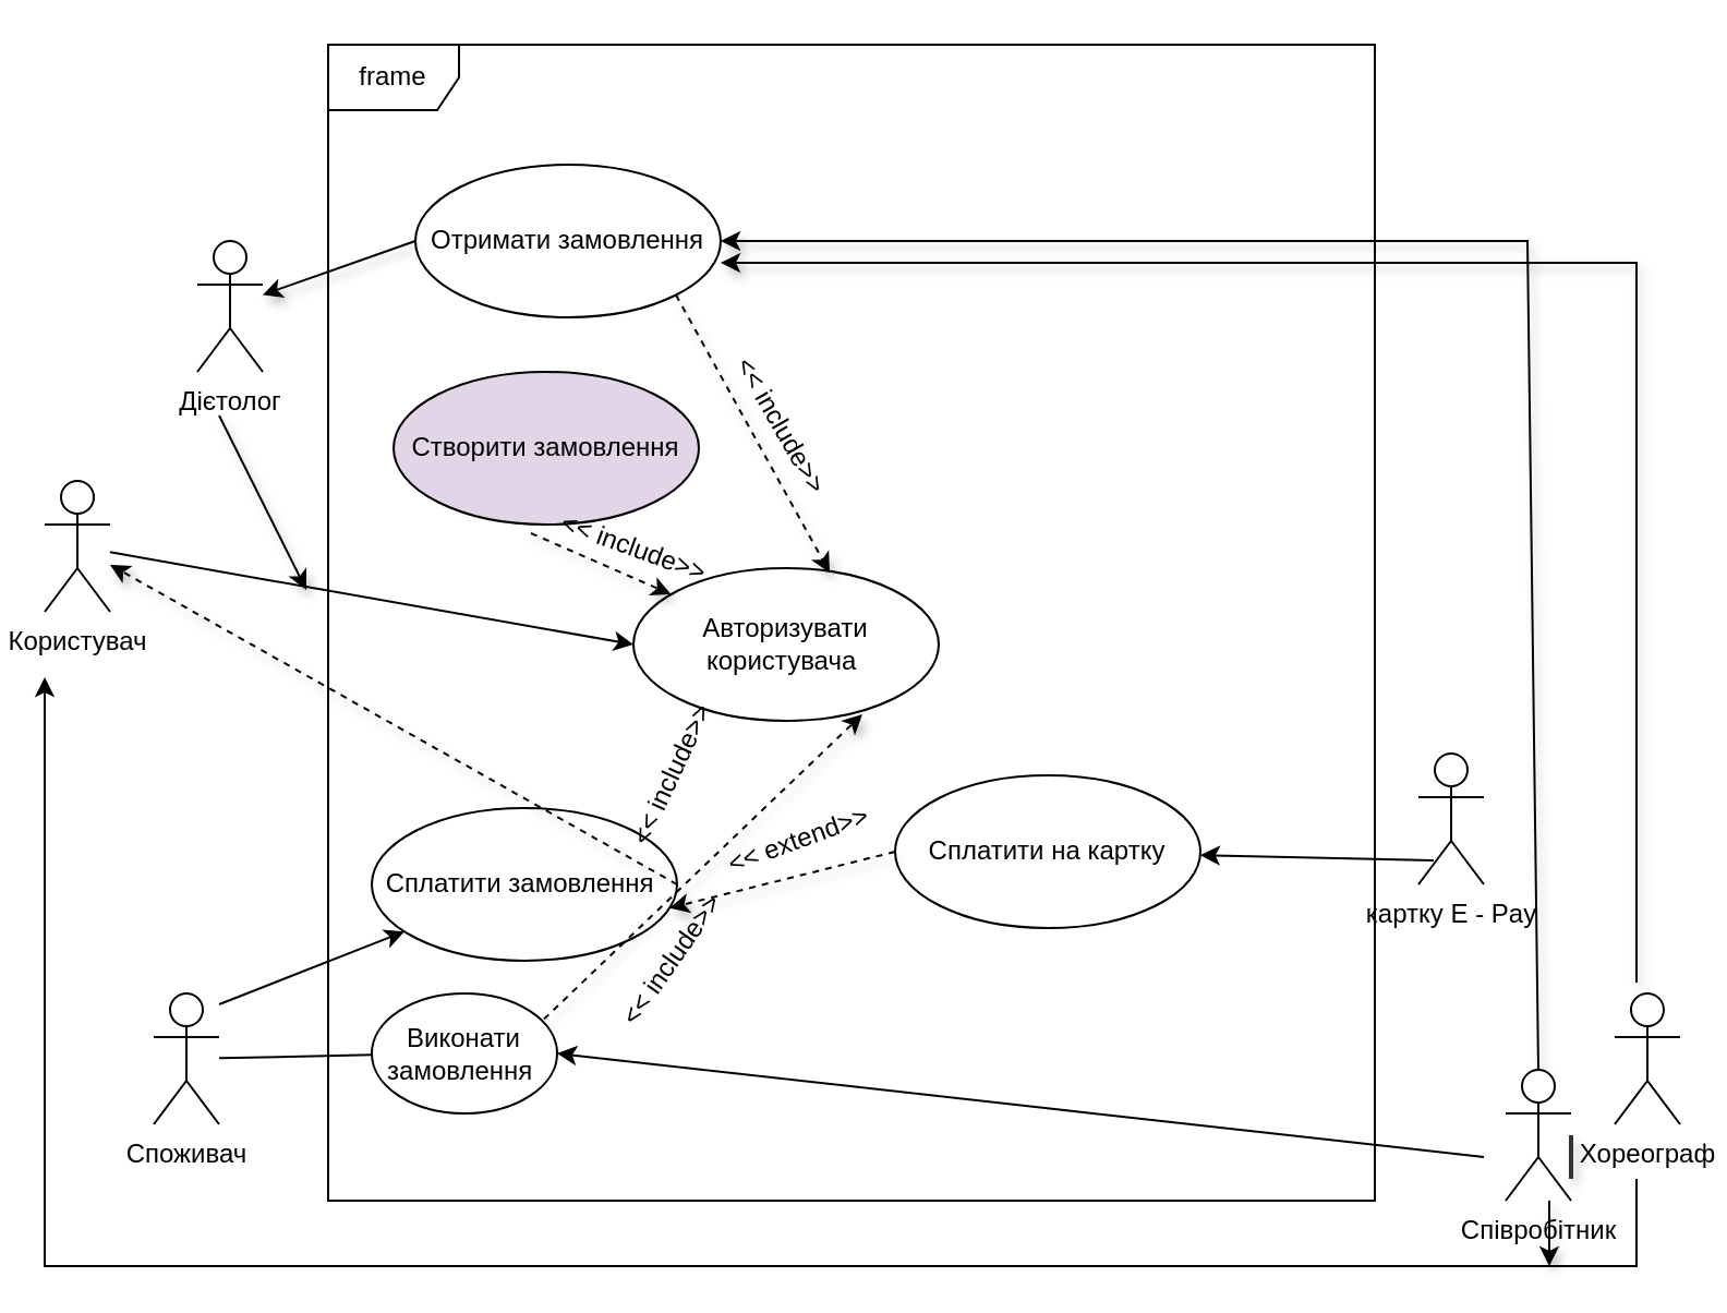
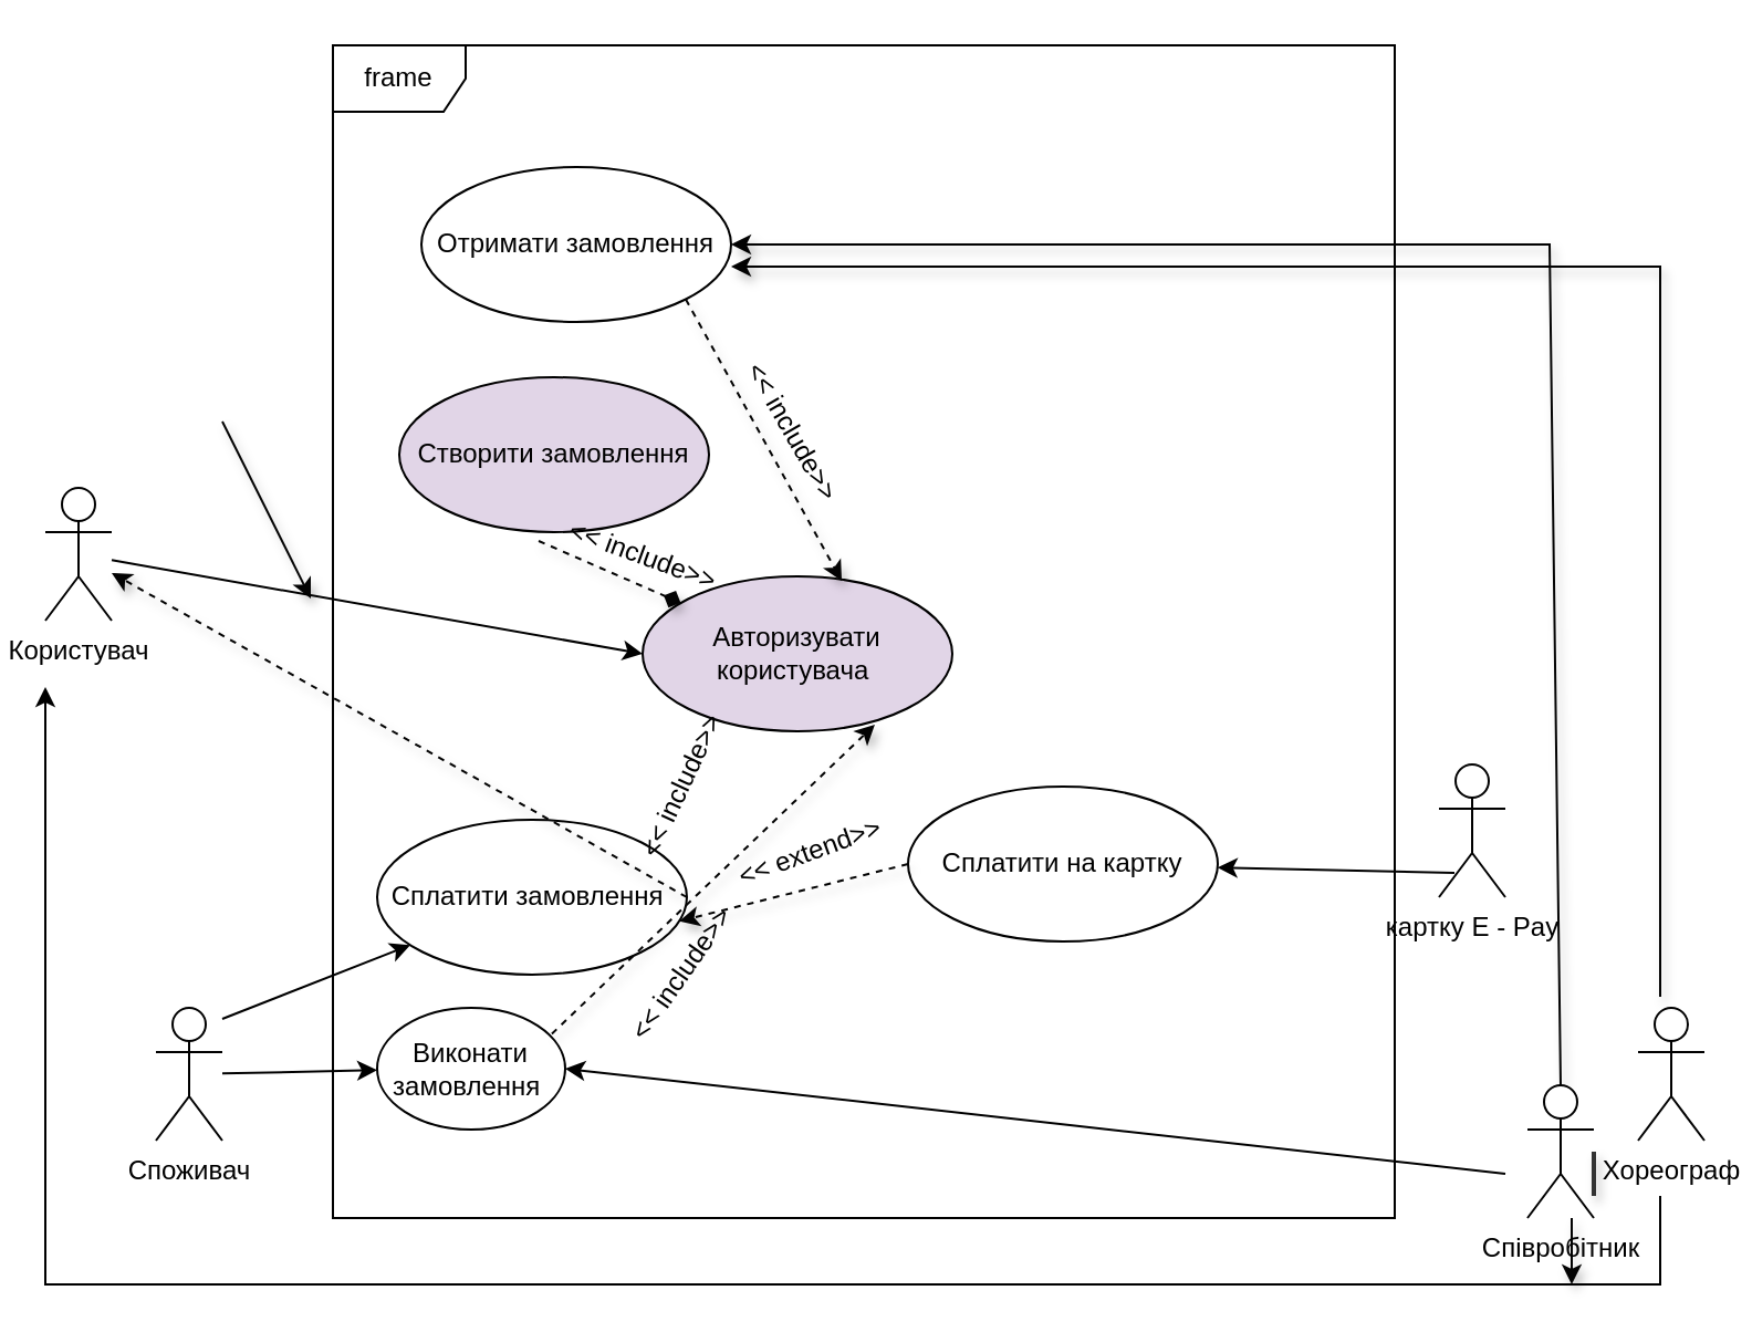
- <mxCell id="18" value="" style="endArrow=classic;html=1;rounded=0;shadow=1;strokeColor=#030303;strokeWidth=1;exitX=0;exitY=0.5;exitDx=0;exitDy=0;" parent="1" source="11" target="14" edge="1"><mxGeometry width="50" height="50" relative="1" as="geometry"><mxPoint x="140" y="150" as="sourcePoint" /><mxPoint x="190" y="100" as="targetPoint" /></mxGeometry></mxCell>
- <mxCell id="14" value="Дієтолог" style="shape=umlActor;verticalLabelPosition=bottom;verticalAlign=top;html=1;" parent="1" vertex="1"><mxGeometry x="90" y="110" width="30" height="60" as="geometry" /></mxCell>
- <mxCell id="22" value="" style="endArrow=classic;html=1;rounded=0;shadow=1;strokeColor=#030303;strokeWidth=1;exitX=0.45;exitY=1.057;exitDx=0;exitDy=0;dashed=1;exitPerimeter=0;" parent="1" source="10" target="9" edge="1"><mxGeometry width="50" height="50" relative="1" as="geometry"><mxPoint x="319.497" y="144.749" as="sourcePoint" /><mxPoint x="390.02" y="272.03" as="targetPoint" /></mxGeometry></mxCell>
+ <mxCell id="22" value="" style="endArrow=diamond;html=1;rounded=0;shadow=1;strokeColor=#030303;strokeWidth=1;exitX=0.45;exitY=1.057;exitDx=0;exitDy=0;dashed=1;exitPerimeter=0;" parent="1" source="10" target="9" edge="1"><mxGeometry width="50" height="50" relative="1" as="geometry"><mxPoint x="319.497" y="144.749" as="sourcePoint" /><mxPoint x="390.02" y="272.03" as="targetPoint" /></mxGeometry></mxCell>
- <mxCell id="9" value="Авторизувати користувача&amp;nbsp;" style="ellipse;whiteSpace=wrap;html=1;" parent="1" vertex="1"><mxGeometry x="290" y="260" width="140" height="70" as="geometry" /></mxCell>
+ <mxCell id="9" value="Авторизувати користувача&amp;nbsp;" style="ellipse;whiteSpace=wrap;html=1;fillColor=#e1d5e7;" parent="1" vertex="1"><mxGeometry x="290" y="260" width="140" height="70" as="geometry" /></mxCell>
- <mxCell id="34" value="" style="endArrow=none;html=1;rounded=0;" parent="1" source="5" target="6" edge="1"><mxGeometry width="50" height="50" relative="1" as="geometry"><mxPoint x="110" y="520" as="sourcePoint" /><mxPoint x="160" y="470" as="targetPoint" /></mxGeometry></mxCell>
+ <mxCell id="34" value="" style="endArrow=classic;html=1;rounded=0;" parent="1" source="5" target="6" edge="1"><mxGeometry width="50" height="50" relative="1" as="geometry"><mxPoint x="110" y="520" as="sourcePoint" /><mxPoint x="160" y="470" as="targetPoint" /></mxGeometry></mxCell>
